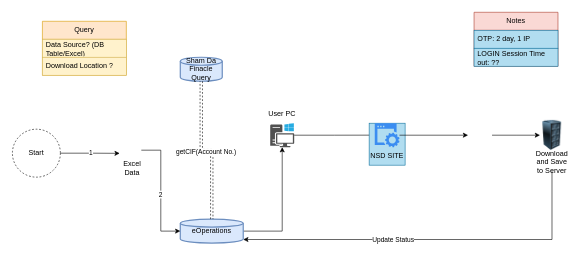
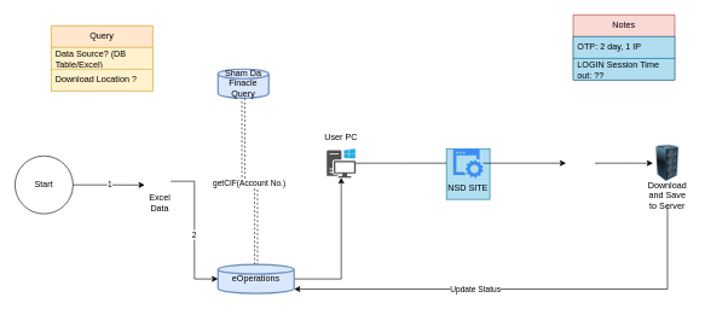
- <mxCell id="3" value="Start" style="ellipse;whiteSpace=wrap;html=1;aspect=fixed;dashed=1;" vertex="1" parent="1"><mxGeometry x="20" y="215" width="80" height="80" as="geometry" /></mxCell>
+ <mxCell id="3" value="Start" style="ellipse;whiteSpace=wrap;html=1;aspect=fixed;" vertex="1" parent="1"><mxGeometry x="20" y="215" width="80" height="80" as="geometry" /></mxCell>
